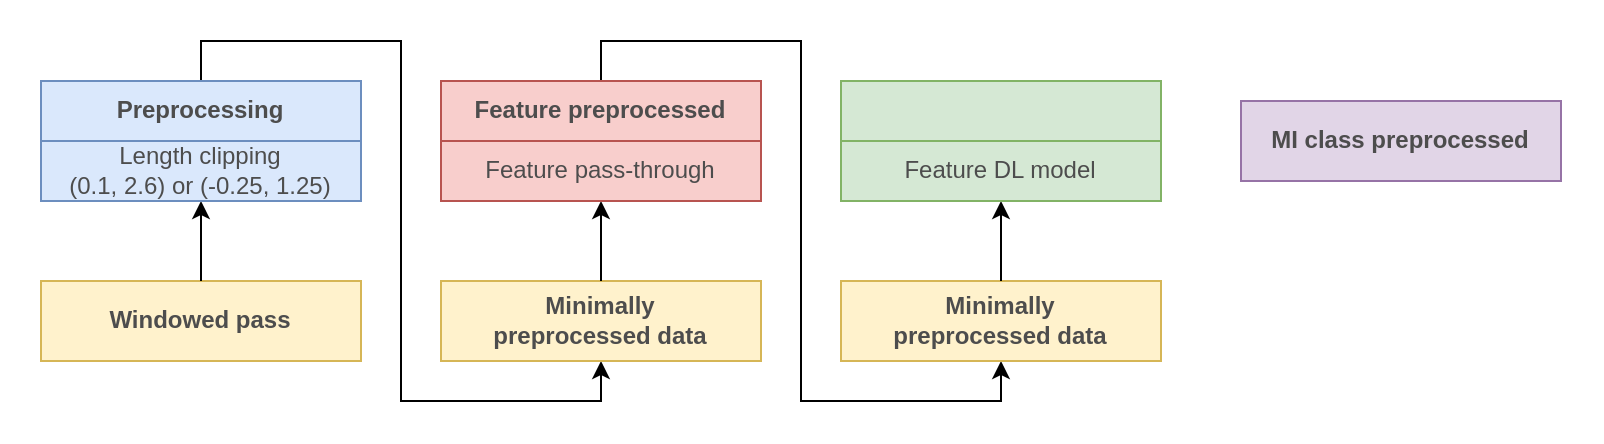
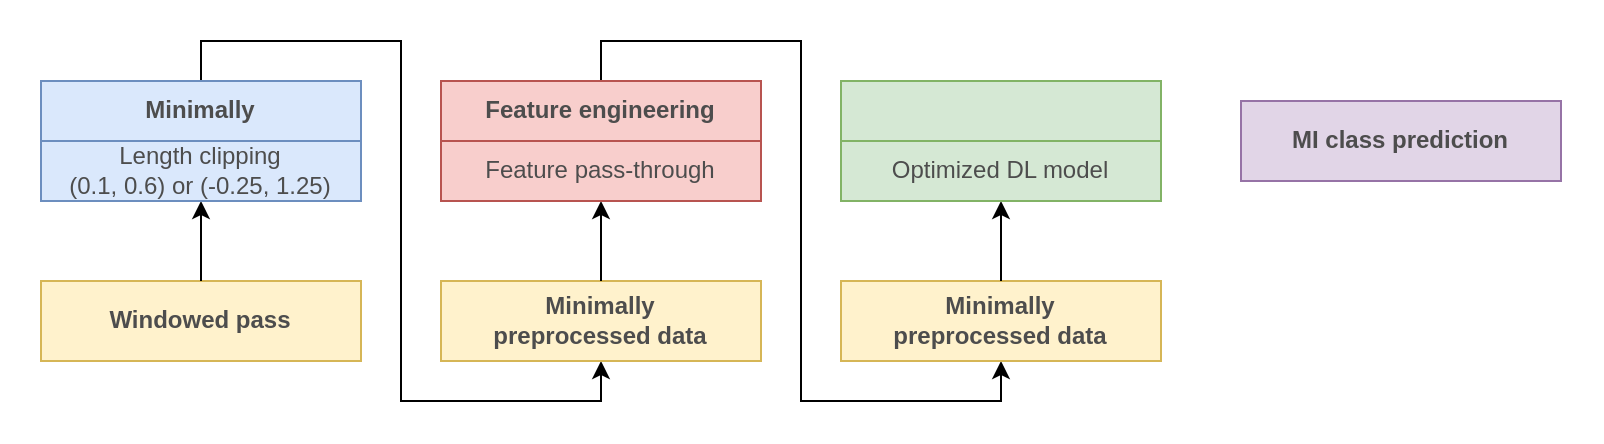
- <mxCell id="7" value="&lt;font color=&quot;#4d4d4d&quot;&gt;Preprocessing&lt;/font&gt;" style="text;html=1;strokeColor=#6c8ebf;fillColor=#dae8fc;align=center;verticalAlign=middle;whiteSpace=wrap;rounded=0;fontStyle=1" parent="1" vertex="1"><mxGeometry x="20" y="40" width="160" height="30" as="geometry" /></mxCell>
+ <mxCell id="7" value="&lt;font color=&quot;#4d4d4d&quot;&gt;Minimally&lt;/font&gt;" style="text;html=1;strokeColor=#6c8ebf;fillColor=#dae8fc;align=center;verticalAlign=middle;whiteSpace=wrap;rounded=0;fontStyle=1" parent="1" vertex="1"><mxGeometry x="20" y="40" width="160" height="30" as="geometry" /></mxCell>
- <mxCell id="14" value="&lt;font color=&quot;#4d4d4d&quot;&gt;Feature preprocessed&lt;/font&gt;" style="text;html=1;strokeColor=#b85450;fillColor=#f8cecc;align=center;verticalAlign=middle;whiteSpace=wrap;rounded=0;fontStyle=1" parent="1" vertex="1"><mxGeometry x="220" y="40" width="160" height="30" as="geometry" /></mxCell>
+ <mxCell id="14" value="&lt;font color=&quot;#4d4d4d&quot;&gt;Feature engineering&lt;/font&gt;" style="text;html=1;strokeColor=#b85450;fillColor=#f8cecc;align=center;verticalAlign=middle;whiteSpace=wrap;rounded=0;fontStyle=1" parent="1" vertex="1"><mxGeometry x="220" y="40" width="160" height="30" as="geometry" /></mxCell>
- <mxCell id="22" value="&lt;font color=&quot;#4d4d4d&quot;&gt;MI class preprocessed&lt;/font&gt;" style="text;html=1;strokeColor=#9673a6;fillColor=#e1d5e7;align=center;verticalAlign=middle;whiteSpace=wrap;rounded=0;fontStyle=1" parent="1" vertex="1"><mxGeometry x="620" y="50" width="160" height="40" as="geometry" /></mxCell>
+ <mxCell id="22" value="&lt;font color=&quot;#4d4d4d&quot;&gt;MI class prediction&lt;/font&gt;" style="text;html=1;strokeColor=#9673a6;fillColor=#e1d5e7;align=center;verticalAlign=middle;whiteSpace=wrap;rounded=0;fontStyle=1" parent="1" vertex="1"><mxGeometry x="620" y="50" width="160" height="40" as="geometry" /></mxCell>
- <mxCell id="8" value="Length clipping &lt;br&gt;(0.1, 2.6) or (-0.25, 1.25)" style="text;html=1;strokeColor=none;fillColor=none;align=center;verticalAlign=middle;whiteSpace=wrap;rounded=0;fontColor=#4D4D4D;" parent="1" vertex="1"><mxGeometry x="20" y="70" width="160" height="30" as="geometry" /></mxCell>
+ <mxCell id="8" value="Length clipping &lt;br&gt;(0.1, 0.6) or (-0.25, 1.25)" style="text;html=1;strokeColor=none;fillColor=none;align=center;verticalAlign=middle;whiteSpace=wrap;rounded=0;fontColor=#4D4D4D;" parent="1" vertex="1"><mxGeometry x="20" y="70" width="160" height="30" as="geometry" /></mxCell>
- <mxCell id="20" value="&lt;font color=&quot;#4d4d4d&quot;&gt;Feature DL model&lt;/font&gt;" style="text;html=1;strokeColor=#82b366;fillColor=#d5e8d4;align=center;verticalAlign=middle;whiteSpace=wrap;rounded=0;" parent="1" vertex="1"><mxGeometry x="420" y="70" width="160" height="30" as="geometry" /></mxCell>
+ <mxCell id="20" value="&lt;font color=&quot;#4d4d4d&quot;&gt;Optimized DL model&lt;/font&gt;" style="text;html=1;strokeColor=#82b366;fillColor=#d5e8d4;align=center;verticalAlign=middle;whiteSpace=wrap;rounded=0;" parent="1" vertex="1"><mxGeometry x="420" y="70" width="160" height="30" as="geometry" /></mxCell>
